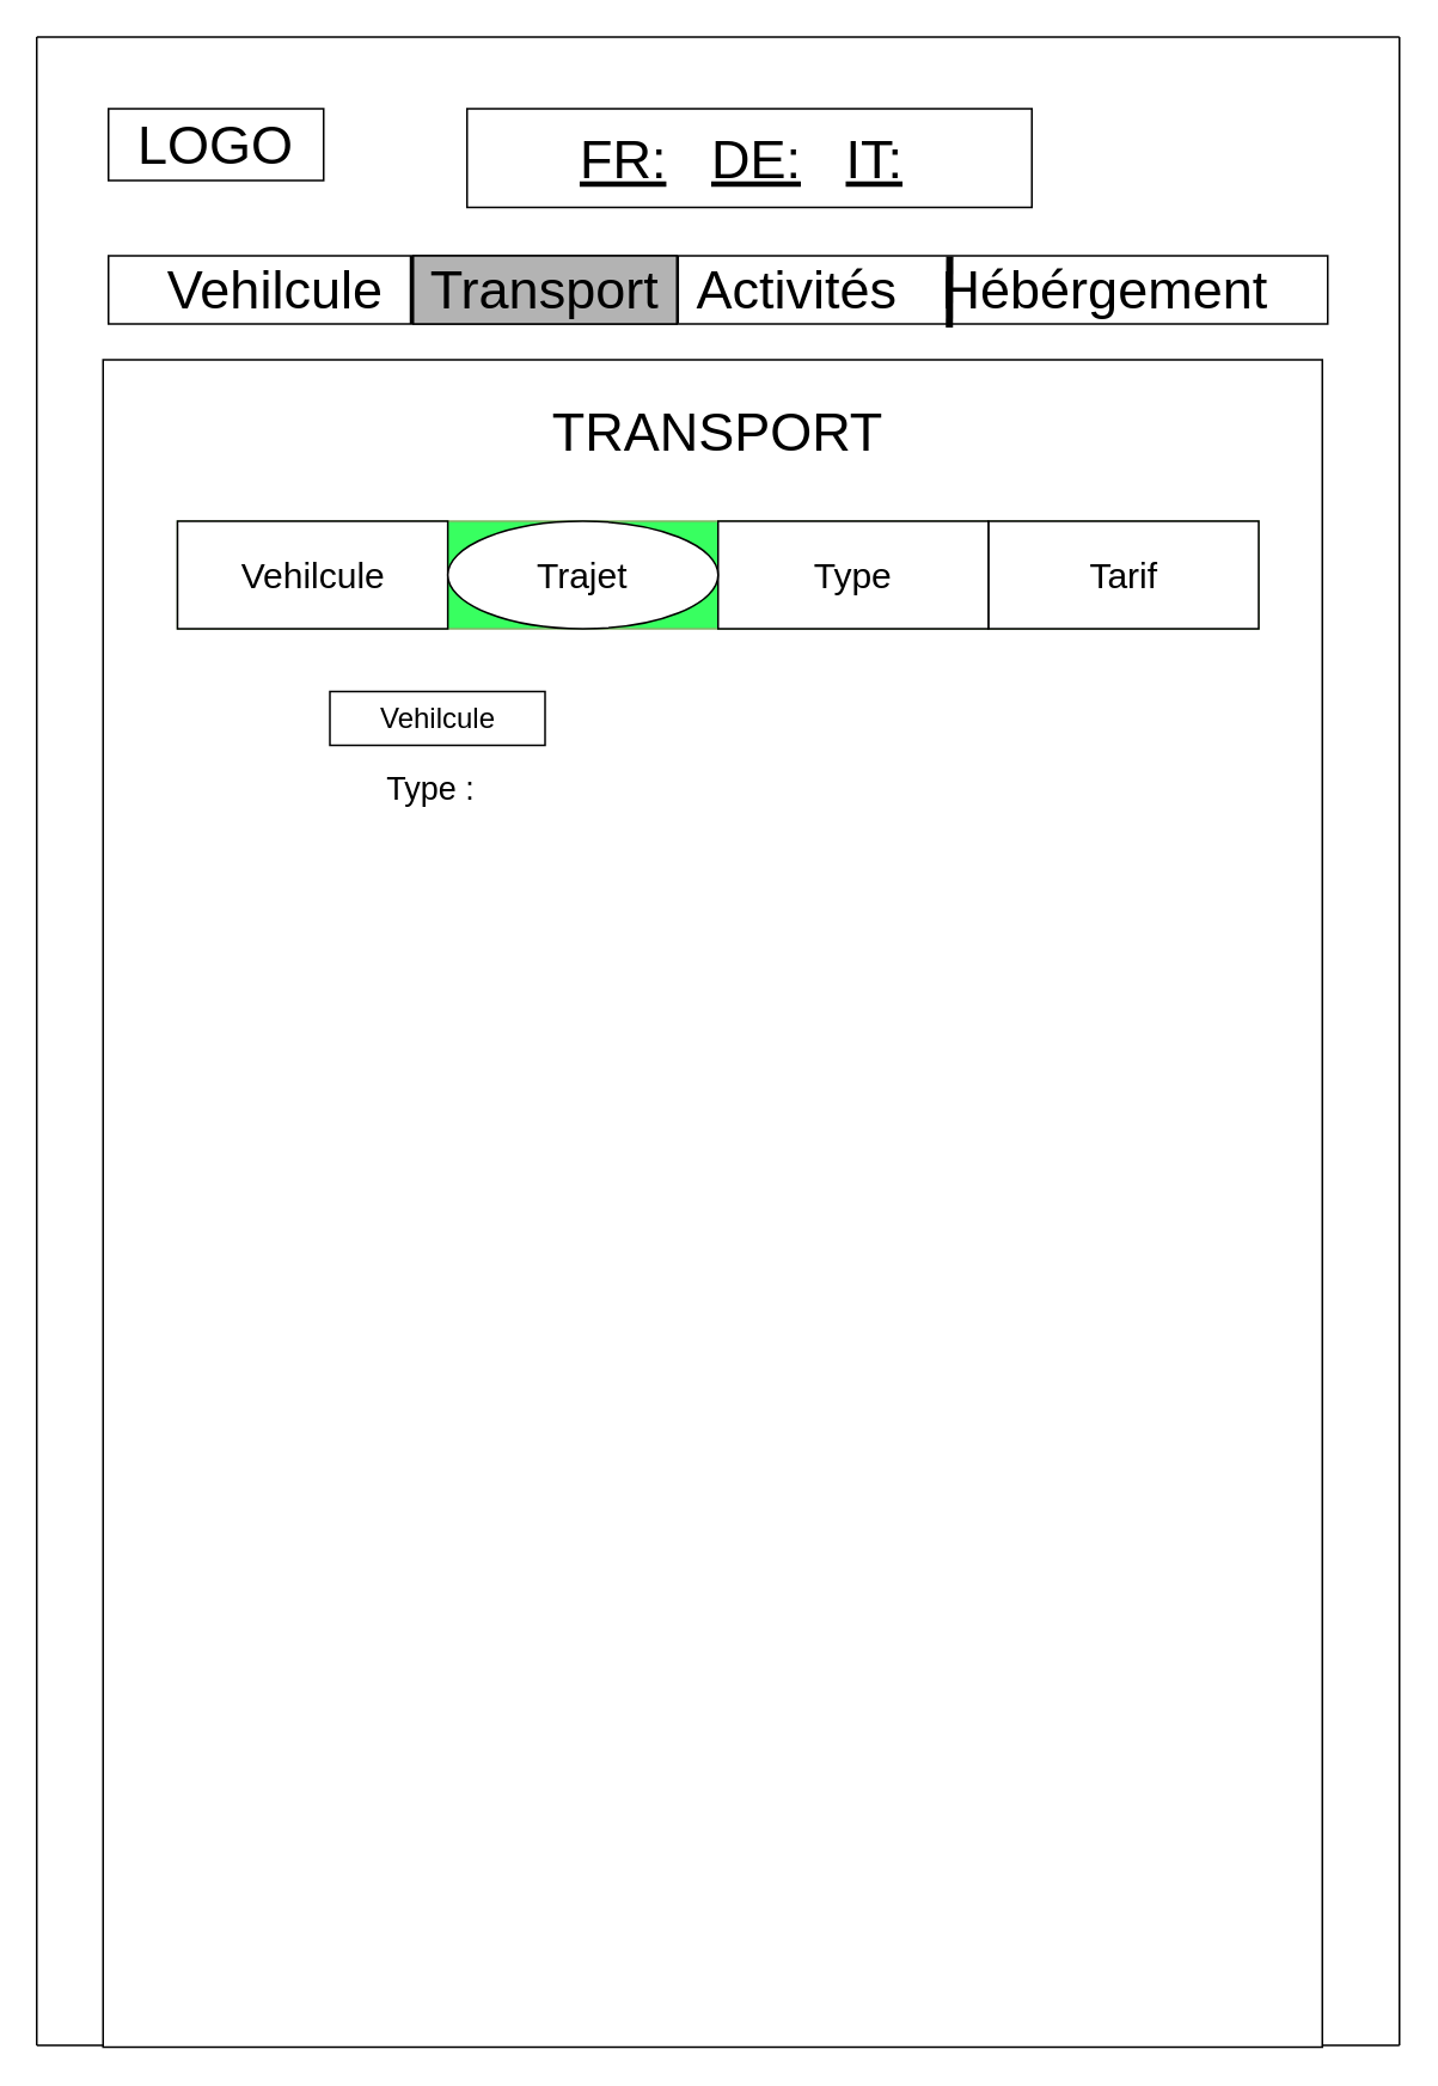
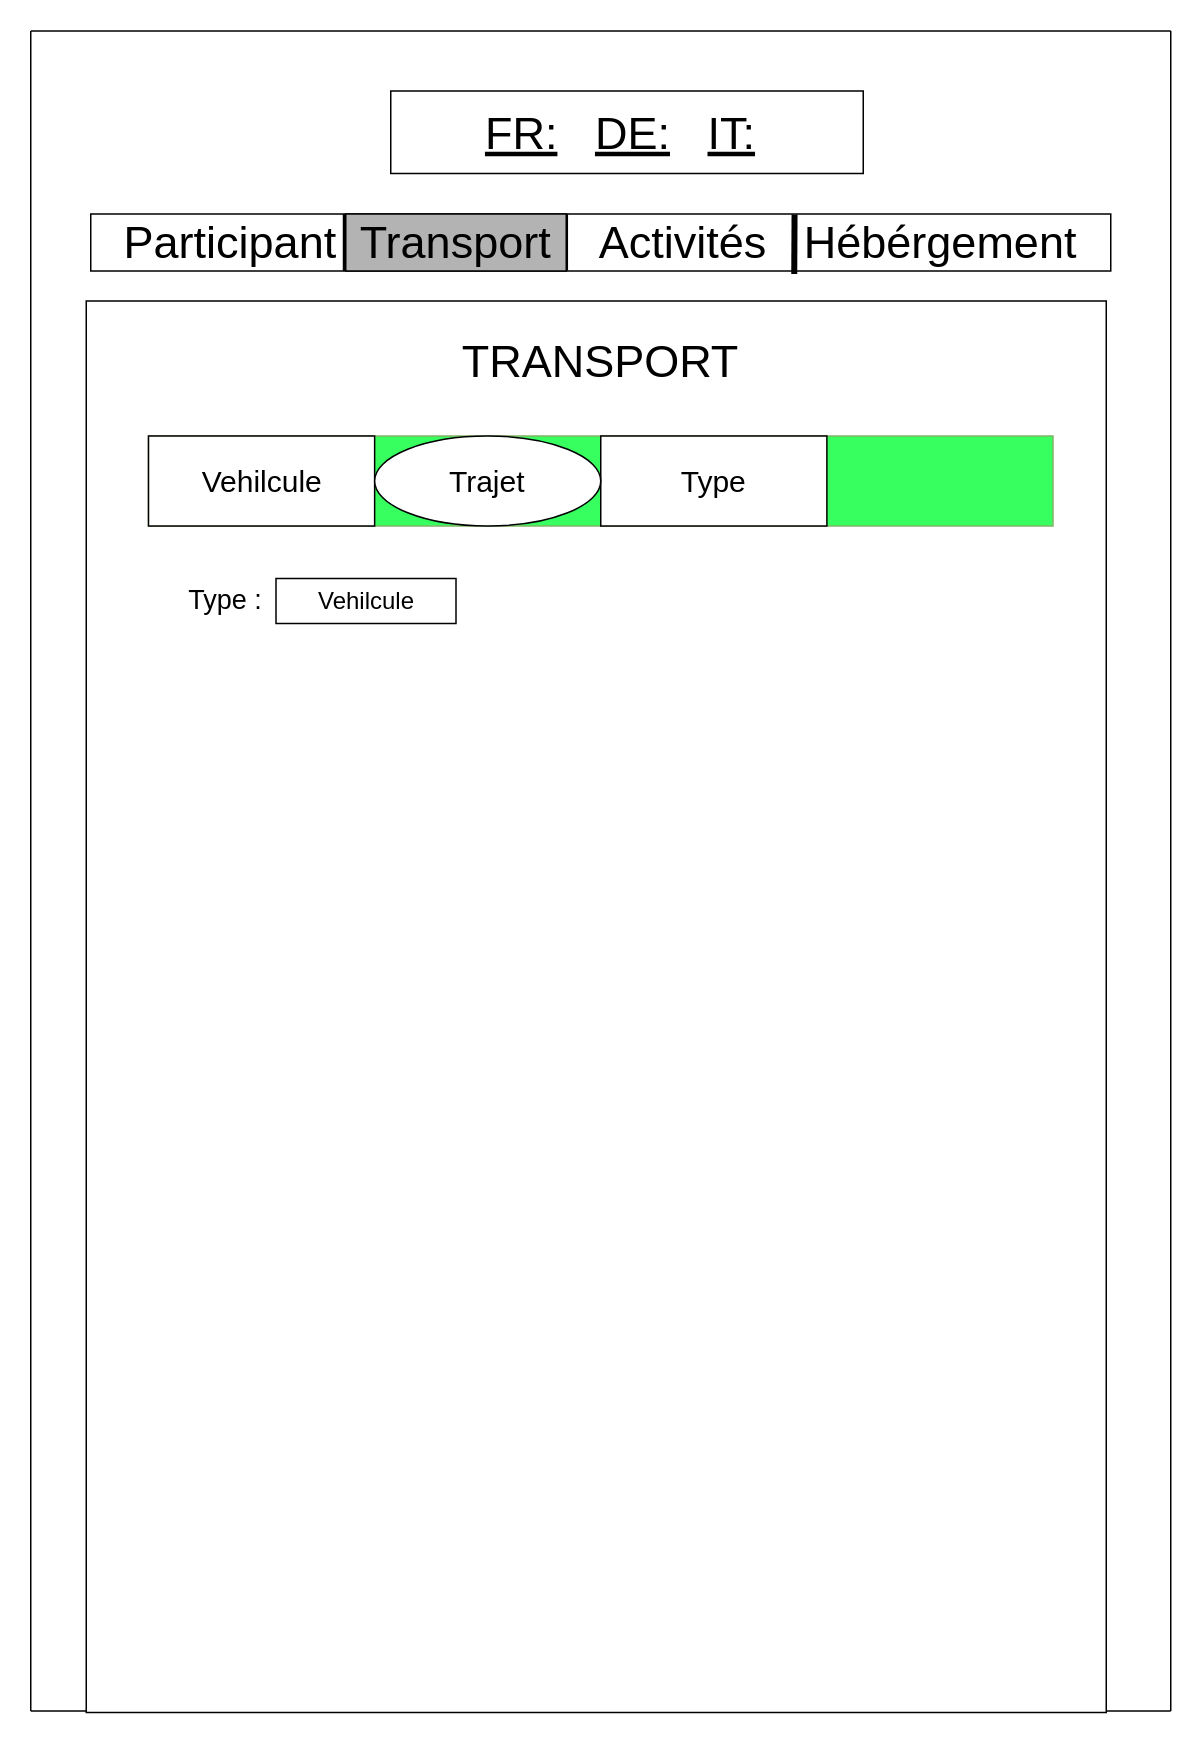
- <mxCell id="2" value="&lt;font style=&quot;font-size: 30px&quot;&gt;LOGO&lt;/font&gt;" style="rounded=0;whiteSpace=wrap;html=1;" parent="1" vertex="1"><mxGeometry x="60" y="60" width="120" height="40" as="geometry" /></mxCell>
- <mxCell id="8" value="&lt;span style=&quot;font-size: 30px&quot;&gt;Vehilcule&amp;nbsp; &amp;nbsp; &amp;nbsp; &amp;nbsp; &amp;nbsp; &amp;nbsp; &amp;nbsp; &amp;nbsp; &amp;nbsp; &amp;nbsp; &amp;nbsp;Activités&amp;nbsp; &amp;nbsp;Hébérgement&lt;/span&gt;" style="rounded=0;whiteSpace=wrap;html=1;fillColor=none;" parent="1" vertex="1"><mxGeometry x="60" y="142" width="680" height="38" as="geometry" /></mxCell>
+ <mxCell id="8" value="&lt;span style=&quot;font-size: 30px&quot;&gt;Participant&amp;nbsp; &amp;nbsp; &amp;nbsp; &amp;nbsp; &amp;nbsp; &amp;nbsp; &amp;nbsp; &amp;nbsp; &amp;nbsp; &amp;nbsp; &amp;nbsp;Activités&amp;nbsp; &amp;nbsp;Hébérgement&lt;/span&gt;" style="rounded=0;whiteSpace=wrap;html=1;fillColor=none;" parent="1" vertex="1"><mxGeometry x="60" y="142" width="680" height="38" as="geometry" /></mxCell>
- <mxCell id="15" value="Tarif&lt;br&gt;" style="rounded=0;whiteSpace=wrap;html=1;fontSize=20;" parent="14" vertex="1"><mxGeometry x="452.25" width="150.75" height="60" as="geometry" /></mxCell>
- <mxCell id="20" value="&lt;font style=&quot;font-size: 18px&quot;&gt;Type :&lt;/font&gt;" style="text;html=1;strokeColor=none;fillColor=none;align=center;verticalAlign=middle;whiteSpace=wrap;rounded=0;" vertex="1" parent="1"><mxGeometry x="210" y="430" width="60" height="20" as="geometry" /></mxCell>
+ <mxCell id="20" value="&lt;font style=&quot;font-size: 18px&quot;&gt;Type :&lt;/font&gt;" style="text;html=1;strokeColor=none;fillColor=none;align=center;verticalAlign=middle;whiteSpace=wrap;rounded=0;" vertex="1" parent="1"><mxGeometry x="120" y="390" width="60" height="20" as="geometry" /></mxCell>
